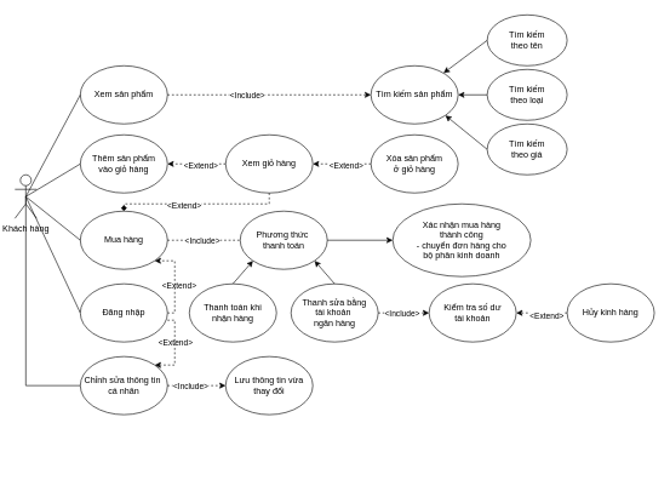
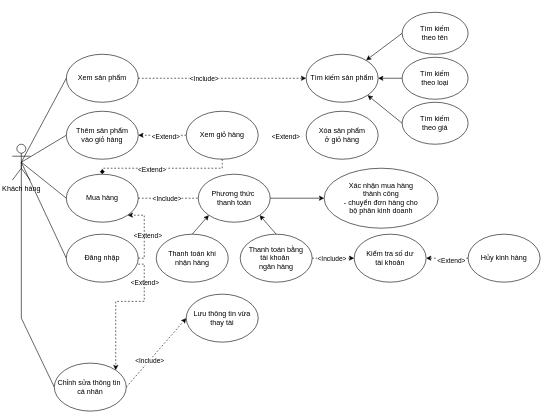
- <mxCell id="42" value="" style="endArrow=classic;html=1;rounded=0;dashed=1;entryX=1;entryY=0.5;entryDx=0;entryDy=0;exitX=0;exitY=0.5;exitDx=0;exitDy=0;exitPerimeter=0;" parent="1" source="43" target="40" edge="1"><mxGeometry width="50" height="50" relative="1" as="geometry"><mxPoint x="510" y="225" as="sourcePoint" /><mxPoint x="490" y="190" as="targetPoint" /></mxGeometry></mxCell>
- <mxCell id="26" value="Thanh sửa bằng&lt;br&gt;tài khoản&amp;nbsp;&lt;br&gt;ngân hàng" style="ellipse;whiteSpace=wrap;html=1;" parent="1" vertex="1"><mxGeometry x="400" y="390" width="120" height="80" as="geometry" /></mxCell>
+ <mxCell id="26" value="Thanh toán bằng&lt;br&gt;tài khoản&amp;nbsp;&lt;br&gt;ngân hàng" style="ellipse;whiteSpace=wrap;html=1;" parent="1" vertex="1"><mxGeometry x="400" y="390" width="120" height="80" as="geometry" /></mxCell>
- <mxCell id="38" value="Chỉnh sửa thông tin&amp;nbsp;&lt;br&gt;cá nhân" style="ellipse;whiteSpace=wrap;html=1;" parent="1" vertex="1"><mxGeometry x="110" y="490" width="120" height="80" as="geometry" /></mxCell>
+ <mxCell id="38" value="Chỉnh sửa thông tin&amp;nbsp;&lt;br&gt;cá nhân" style="ellipse;whiteSpace=wrap;html=1;" parent="1" vertex="1"><mxGeometry x="90" y="605" width="120" height="80" as="geometry" /></mxCell>
- <mxCell id="50" value="Lưu thông tin vừa&lt;br&gt;thay đổi" style="ellipse;whiteSpace=wrap;html=1;" parent="1" vertex="1"><mxGeometry x="310" y="490" width="120" height="80" as="geometry" /></mxCell>
+ <mxCell id="50" value="Lưu thông tin vừa&lt;br&gt;thay tài" style="ellipse;whiteSpace=wrap;html=1;" parent="1" vertex="1"><mxGeometry x="310" y="490" width="120" height="80" as="geometry" /></mxCell>
